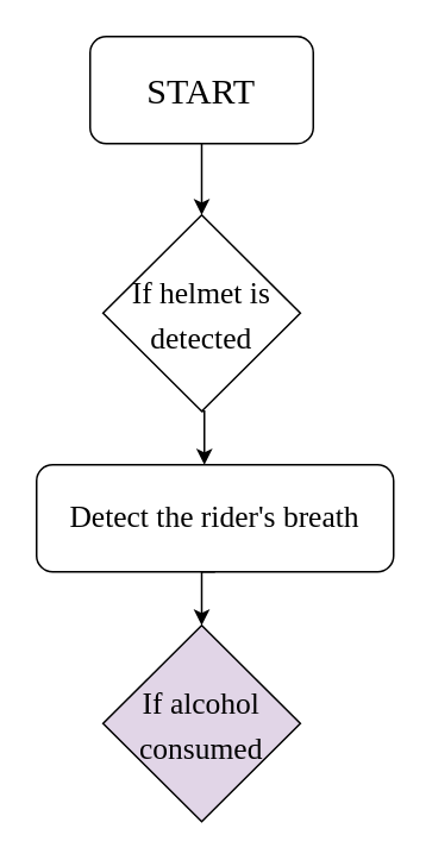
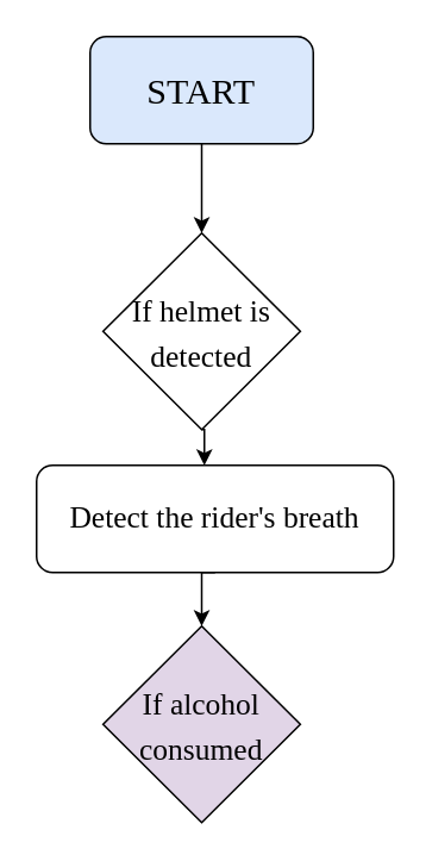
- <mxCell id="3" value="&lt;font style=&quot;font-size: 20px&quot;&gt;START&lt;/font&gt;" style="rounded=1;whiteSpace=wrap;html=1;fontFamily=Times New Roman;" vertex="1" parent="1"><mxGeometry x="50" y="20" width="125" height="60" as="geometry" /></mxCell>
+ <mxCell id="3" value="&lt;font style=&quot;font-size: 20px&quot;&gt;START&lt;/font&gt;" style="rounded=1;whiteSpace=wrap;html=1;fontFamily=Times New Roman;fillColor=#dae8fc;" vertex="1" parent="1"><mxGeometry x="50" y="20" width="125" height="60" as="geometry" /></mxCell>
- <mxCell id="5" value="&lt;font style=&quot;font-size: 17px&quot;&gt;If helmet is detected&lt;/font&gt;" style="rhombus;whiteSpace=wrap;html=1;fontFamily=Times New Roman;fontSize=20;" vertex="1" parent="1"><mxGeometry x="57.25" y="120" width="110.5" height="110" as="geometry" /></mxCell>
+ <mxCell id="5" value="&lt;font style=&quot;font-size: 17px&quot;&gt;If helmet is detected&lt;/font&gt;" style="rhombus;whiteSpace=wrap;html=1;fontFamily=Times New Roman;fontSize=20;" vertex="1" parent="1"><mxGeometry x="57.25" y="130" width="110.5" height="110" as="geometry" /></mxCell>
